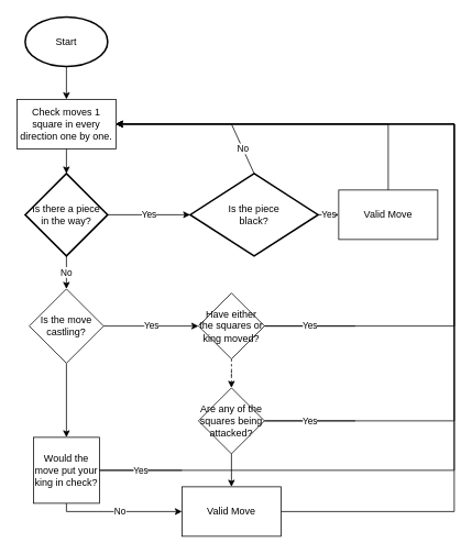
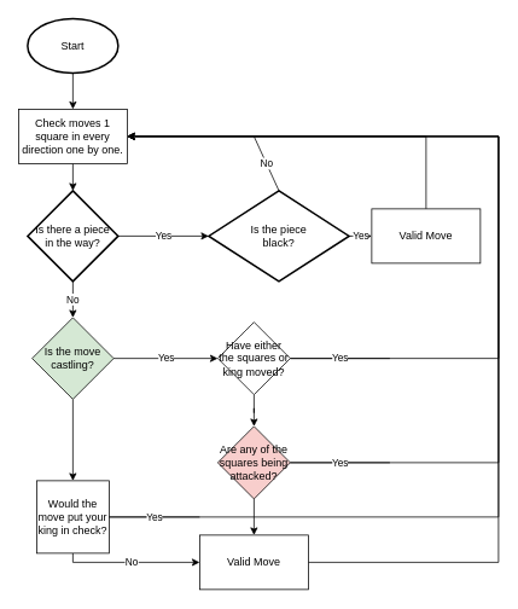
- <mxCell id="16" value="Is the move castling?" style="rhombus;whiteSpace=wrap;html=1;" vertex="1" parent="1"><mxGeometry x="35" y="350" width="90" height="90" as="geometry" /></mxCell>
+ <mxCell id="16" value="Is the move castling?" style="rhombus;whiteSpace=wrap;html=1;fillColor=#d5e8d4;" vertex="1" parent="1"><mxGeometry x="35" y="350" width="90" height="90" as="geometry" /></mxCell>
- <mxCell id="18" style="edgeStyle=orthogonalEdgeStyle;rounded=0;orthogonalLoop=1;jettySize=auto;html=1;entryX=0.5;entryY=0;entryDx=0;entryDy=0;dashed=1;" edge="1" parent="1" source="19" target="23"><mxGeometry relative="1" as="geometry" /></mxCell>
+ <mxCell id="18" style="edgeStyle=orthogonalEdgeStyle;rounded=0;orthogonalLoop=1;jettySize=auto;html=1;entryX=0.5;entryY=0;entryDx=0;entryDy=0;" edge="1" parent="1" source="19" target="23"><mxGeometry relative="1" as="geometry" /></mxCell>
- <mxCell id="23" value="Are any of the squares being attacked?" style="rhombus;whiteSpace=wrap;html=1;" vertex="1" parent="1"><mxGeometry x="240" y="470" width="80" height="80" as="geometry" /></mxCell>
+ <mxCell id="23" value="Are any of the squares being attacked?" style="rhombus;whiteSpace=wrap;html=1;fillColor=#f8cecc;" vertex="1" parent="1"><mxGeometry x="240" y="470" width="80" height="80" as="geometry" /></mxCell>
